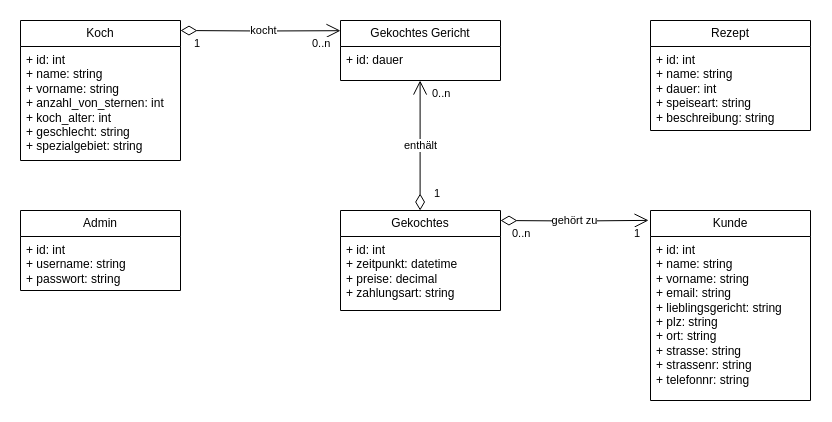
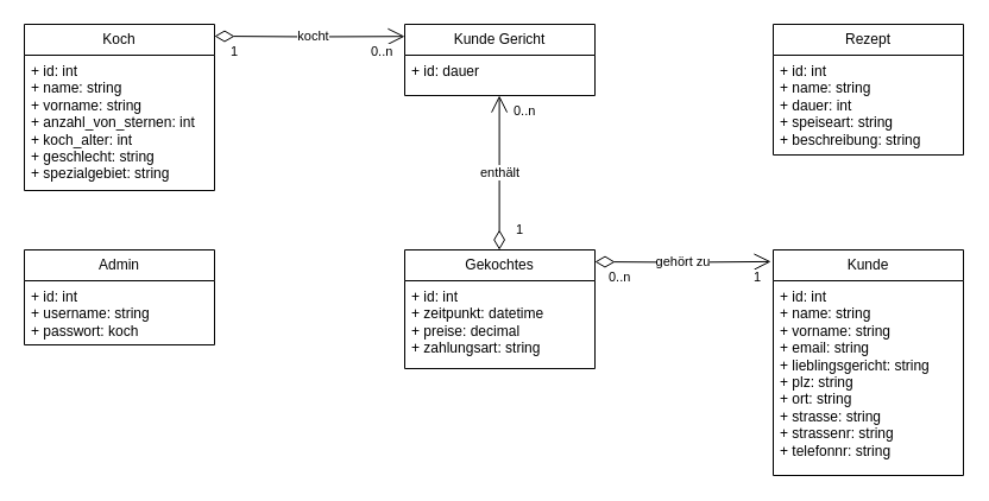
- <mxCell id="7" value="Gekochtes Gericht" style="swimlane;fontStyle=0;childLayout=stackLayout;horizontal=1;startSize=26;fillColor=none;horizontalStack=0;resizeParent=1;resizeParentMax=0;resizeLast=0;collapsible=1;marginBottom=0;whiteSpace=wrap;html=1;" vertex="1" parent="1"><mxGeometry x="340" y="20" width="160" height="60" as="geometry" /></mxCell>
+ <mxCell id="7" value="Kunde Gericht" style="swimlane;fontStyle=0;childLayout=stackLayout;horizontal=1;startSize=26;fillColor=none;horizontalStack=0;resizeParent=1;resizeParentMax=0;resizeLast=0;collapsible=1;marginBottom=0;whiteSpace=wrap;html=1;" vertex="1" parent="1"><mxGeometry x="340" y="20" width="160" height="60" as="geometry" /></mxCell>
- <mxCell id="16" value="&lt;div&gt;+ id: int&lt;/div&gt;+ username: string&lt;div&gt;+ passwort: string&lt;/div&gt;&lt;div&gt;&lt;br&gt;&lt;/div&gt;" style="text;strokeColor=none;fillColor=none;align=left;verticalAlign=top;spacingLeft=4;spacingRight=4;overflow=hidden;rotatable=0;points=[[0,0.5],[1,0.5]];portConstraint=eastwest;whiteSpace=wrap;html=1;" vertex="1" parent="15"><mxGeometry y="26" width="160" height="54" as="geometry" /></mxCell>
+ <mxCell id="16" value="&lt;div&gt;+ id: int&lt;/div&gt;+ username: string&lt;div&gt;+ passwort: koch&lt;/div&gt;&lt;div&gt;&lt;br&gt;&lt;/div&gt;" style="text;strokeColor=none;fillColor=none;align=left;verticalAlign=top;spacingLeft=4;spacingRight=4;overflow=hidden;rotatable=0;points=[[0,0.5],[1,0.5]];portConstraint=eastwest;whiteSpace=wrap;html=1;" vertex="1" parent="15"><mxGeometry y="26" width="160" height="54" as="geometry" /></mxCell>
